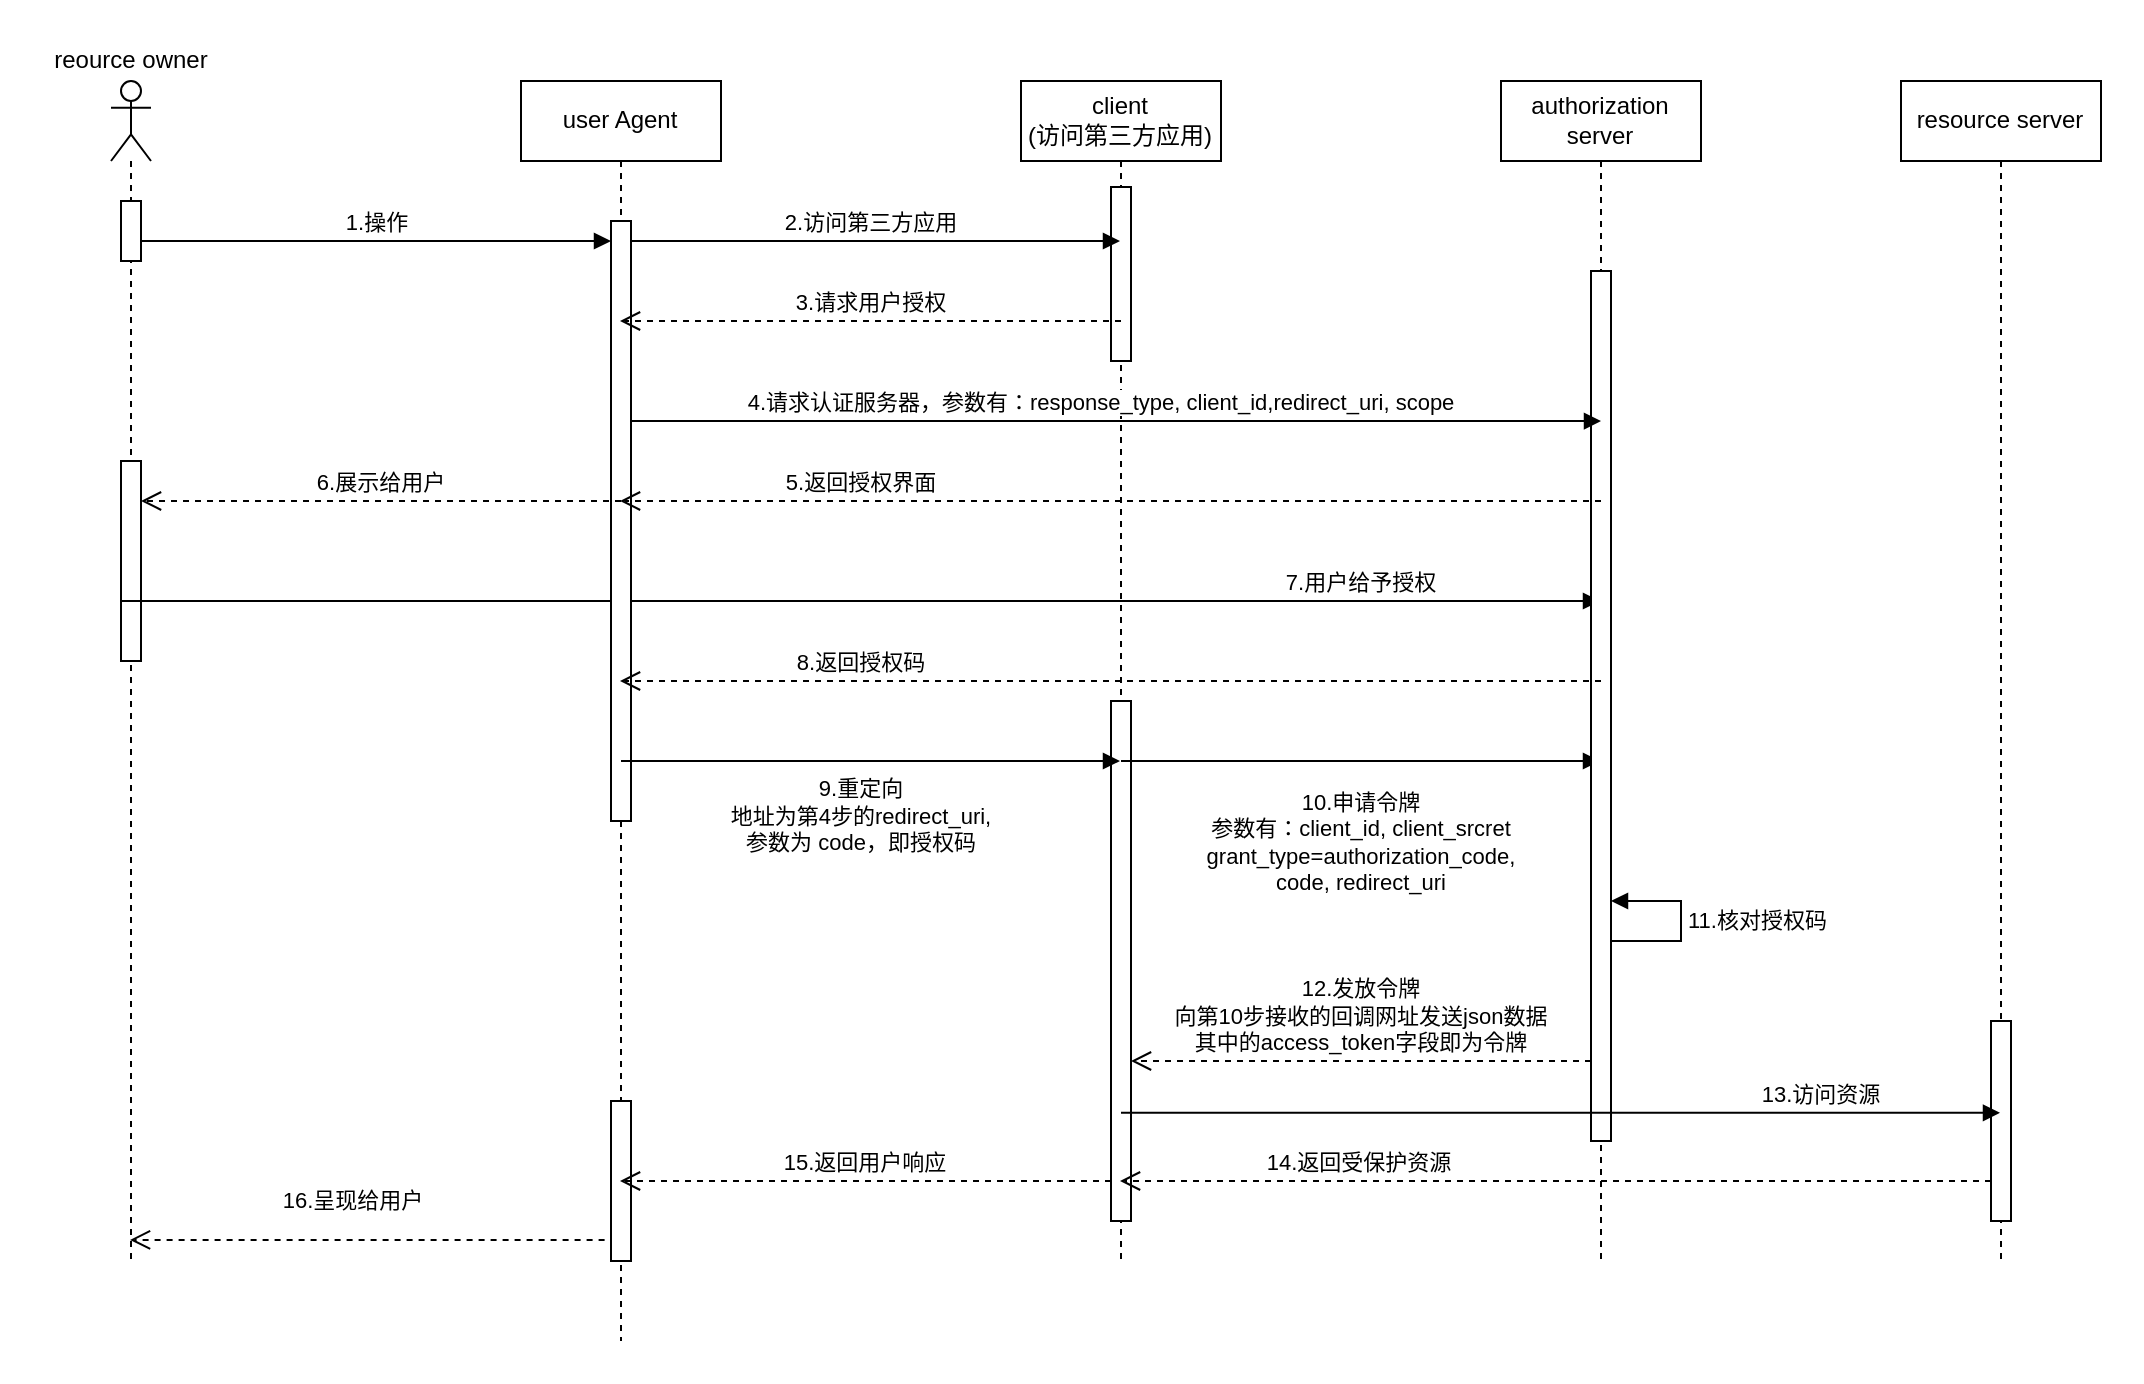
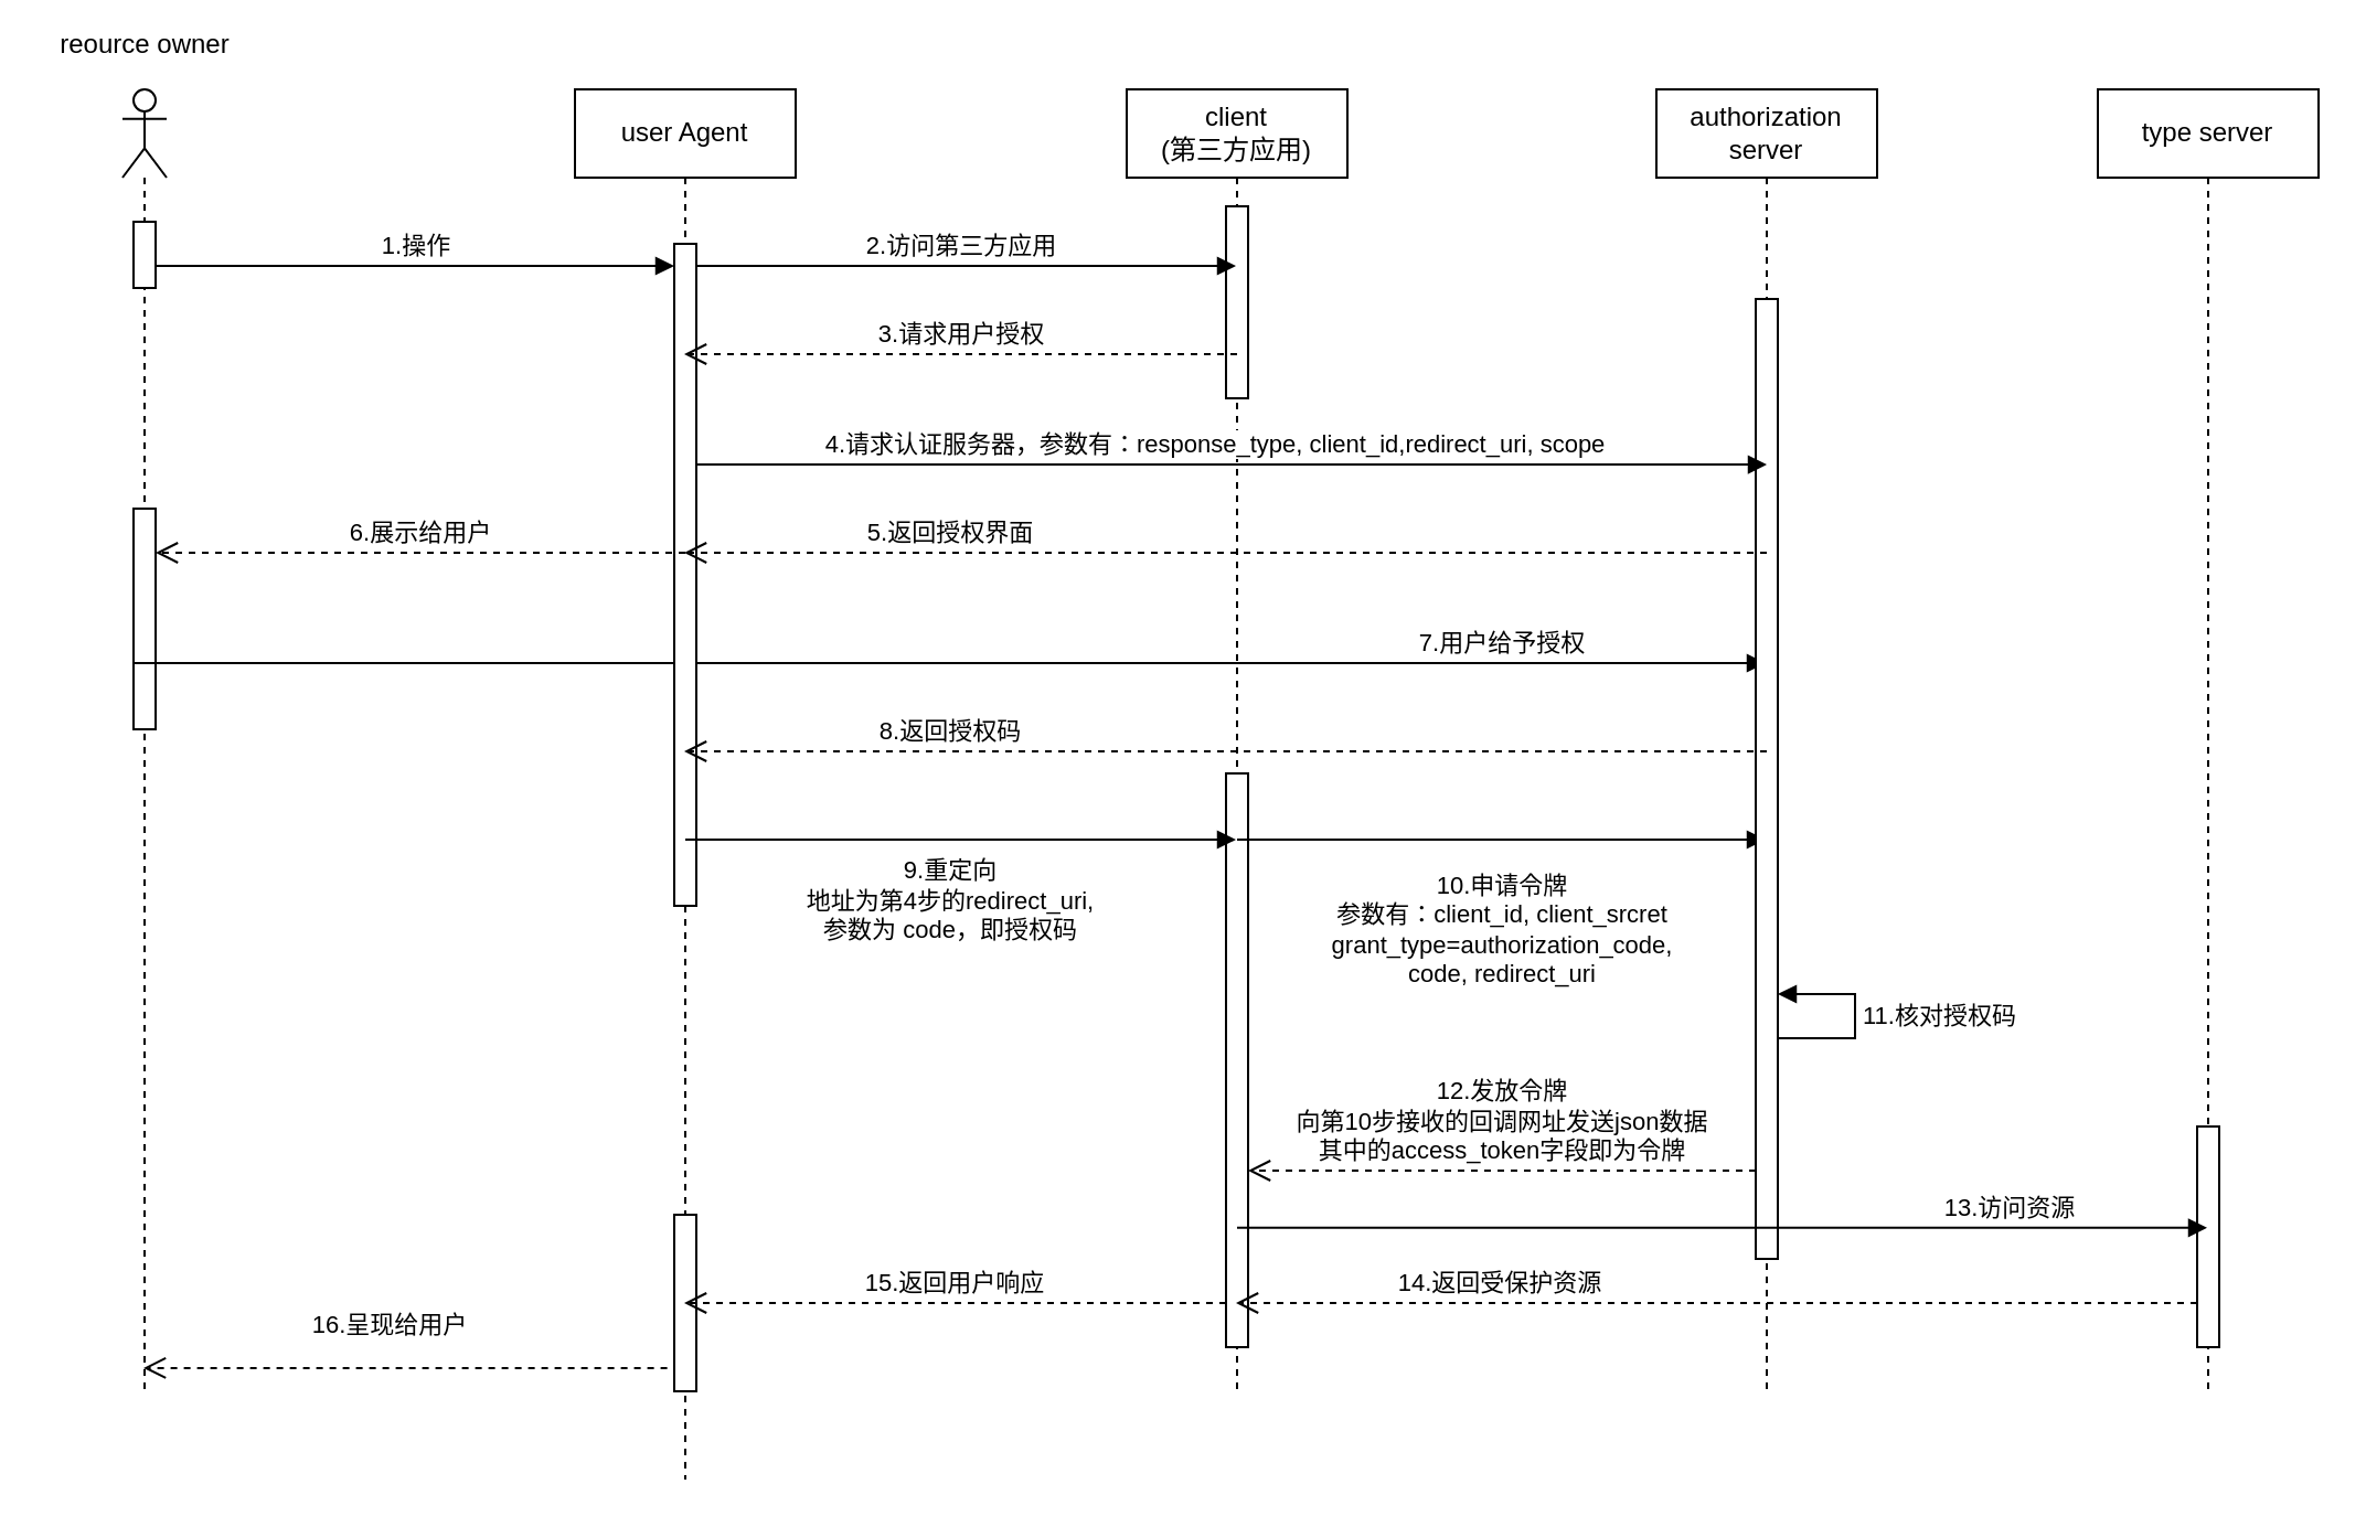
- <mxCell id="11" value="reource owner&lt;br&gt;" style="text;html=1;align=center;verticalAlign=middle;resizable=0;points=[];autosize=1;" parent="1" vertex="1"><mxGeometry x="20" y="20" width="90" height="20" as="geometry" /></mxCell>
+ <mxCell id="11" value="reource owner&lt;br&gt;" style="text;html=1;align=center;verticalAlign=middle;resizable=0;points=[];autosize=1;" parent="1" vertex="1"><mxGeometry x="20" y="10" width="90" height="20" as="geometry" /></mxCell>
- <mxCell id="2" value="client&lt;br&gt;(访问第三方应用)" style="shape=umlLifeline;perimeter=lifelinePerimeter;whiteSpace=wrap;html=1;container=1;collapsible=0;recursiveResize=0;outlineConnect=0;" parent="1" vertex="1"><mxGeometry x="510" y="40" width="100" height="590" as="geometry" /></mxCell>
+ <mxCell id="2" value="client&lt;br&gt;(第三方应用)" style="shape=umlLifeline;perimeter=lifelinePerimeter;whiteSpace=wrap;html=1;container=1;collapsible=0;recursiveResize=0;outlineConnect=0;" parent="1" vertex="1"><mxGeometry x="510" y="40" width="100" height="590" as="geometry" /></mxCell>
- <mxCell id="15" value="resource server" style="shape=umlLifeline;perimeter=lifelinePerimeter;whiteSpace=wrap;html=1;container=1;collapsible=0;recursiveResize=0;outlineConnect=0;" parent="1" vertex="1"><mxGeometry x="950" y="40" width="100" height="590" as="geometry" /></mxCell>
+ <mxCell id="15" value="type server" style="shape=umlLifeline;perimeter=lifelinePerimeter;whiteSpace=wrap;html=1;container=1;collapsible=0;recursiveResize=0;outlineConnect=0;" parent="1" vertex="1"><mxGeometry x="950" y="40" width="100" height="590" as="geometry" /></mxCell>
